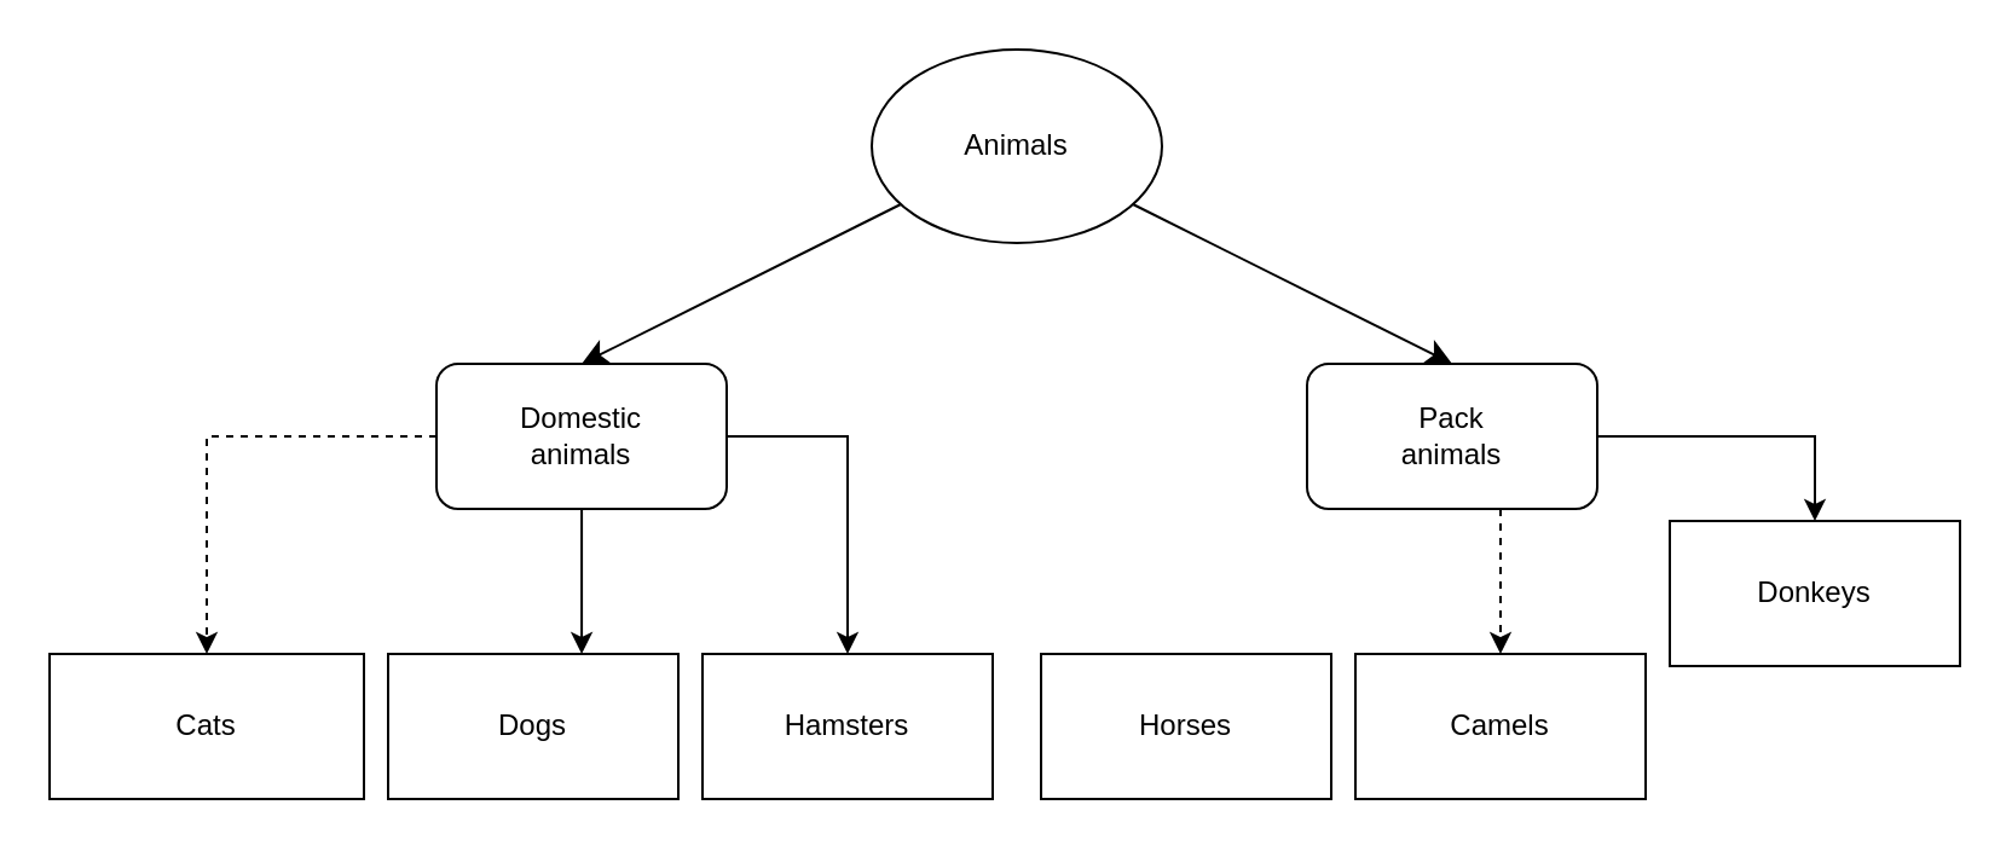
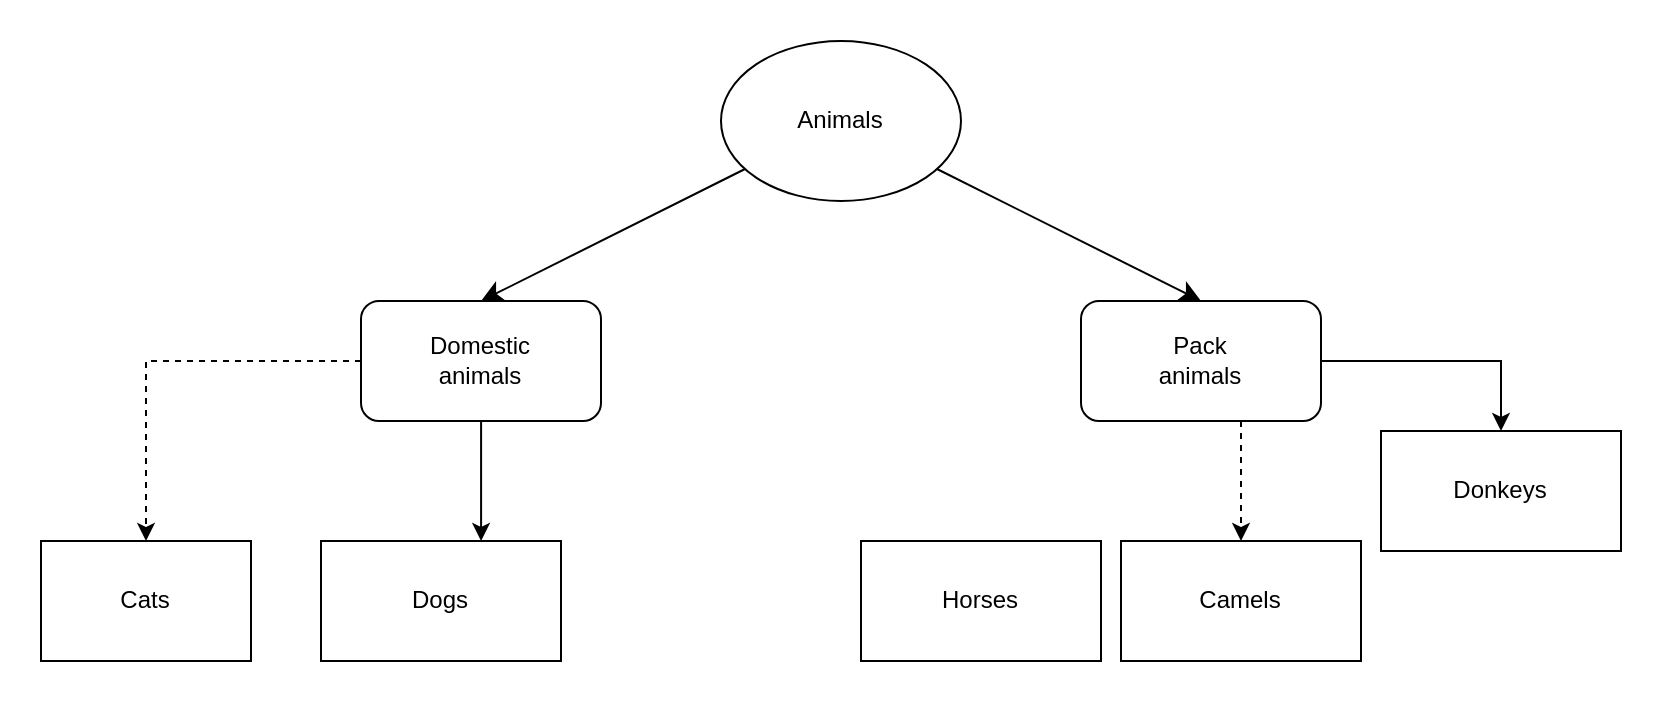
- <mxCell id="3" style="edgeStyle=orthogonalEdgeStyle;rounded=0;orthogonalLoop=1;jettySize=auto;html=1;entryX=0.5;entryY=0;entryDx=0;entryDy=0;" parent="1" source="4" target="10" edge="1"><mxGeometry relative="1" as="geometry"><Array as="points"><mxPoint x="350" y="180" /></Array></mxGeometry></mxCell>
- <mxCell id="8" value="Cats" style="rounded=0;whiteSpace=wrap;html=1;" parent="1" vertex="1"><mxGeometry y="270" width="130" height="60" as="geometry" x="20" /></mxCell>
+ <mxCell id="8" value="Cats" style="rounded=0;whiteSpace=wrap;html=1;" parent="1" vertex="1"><mxGeometry x="20" y="270" width="105" height="60" as="geometry" /></mxCell>
- <mxCell id="10" value="Hamsters" style="rounded=0;whiteSpace=wrap;html=1;" parent="1" vertex="1"><mxGeometry x="290" y="270" width="120" height="60" as="geometry" /></mxCell>
